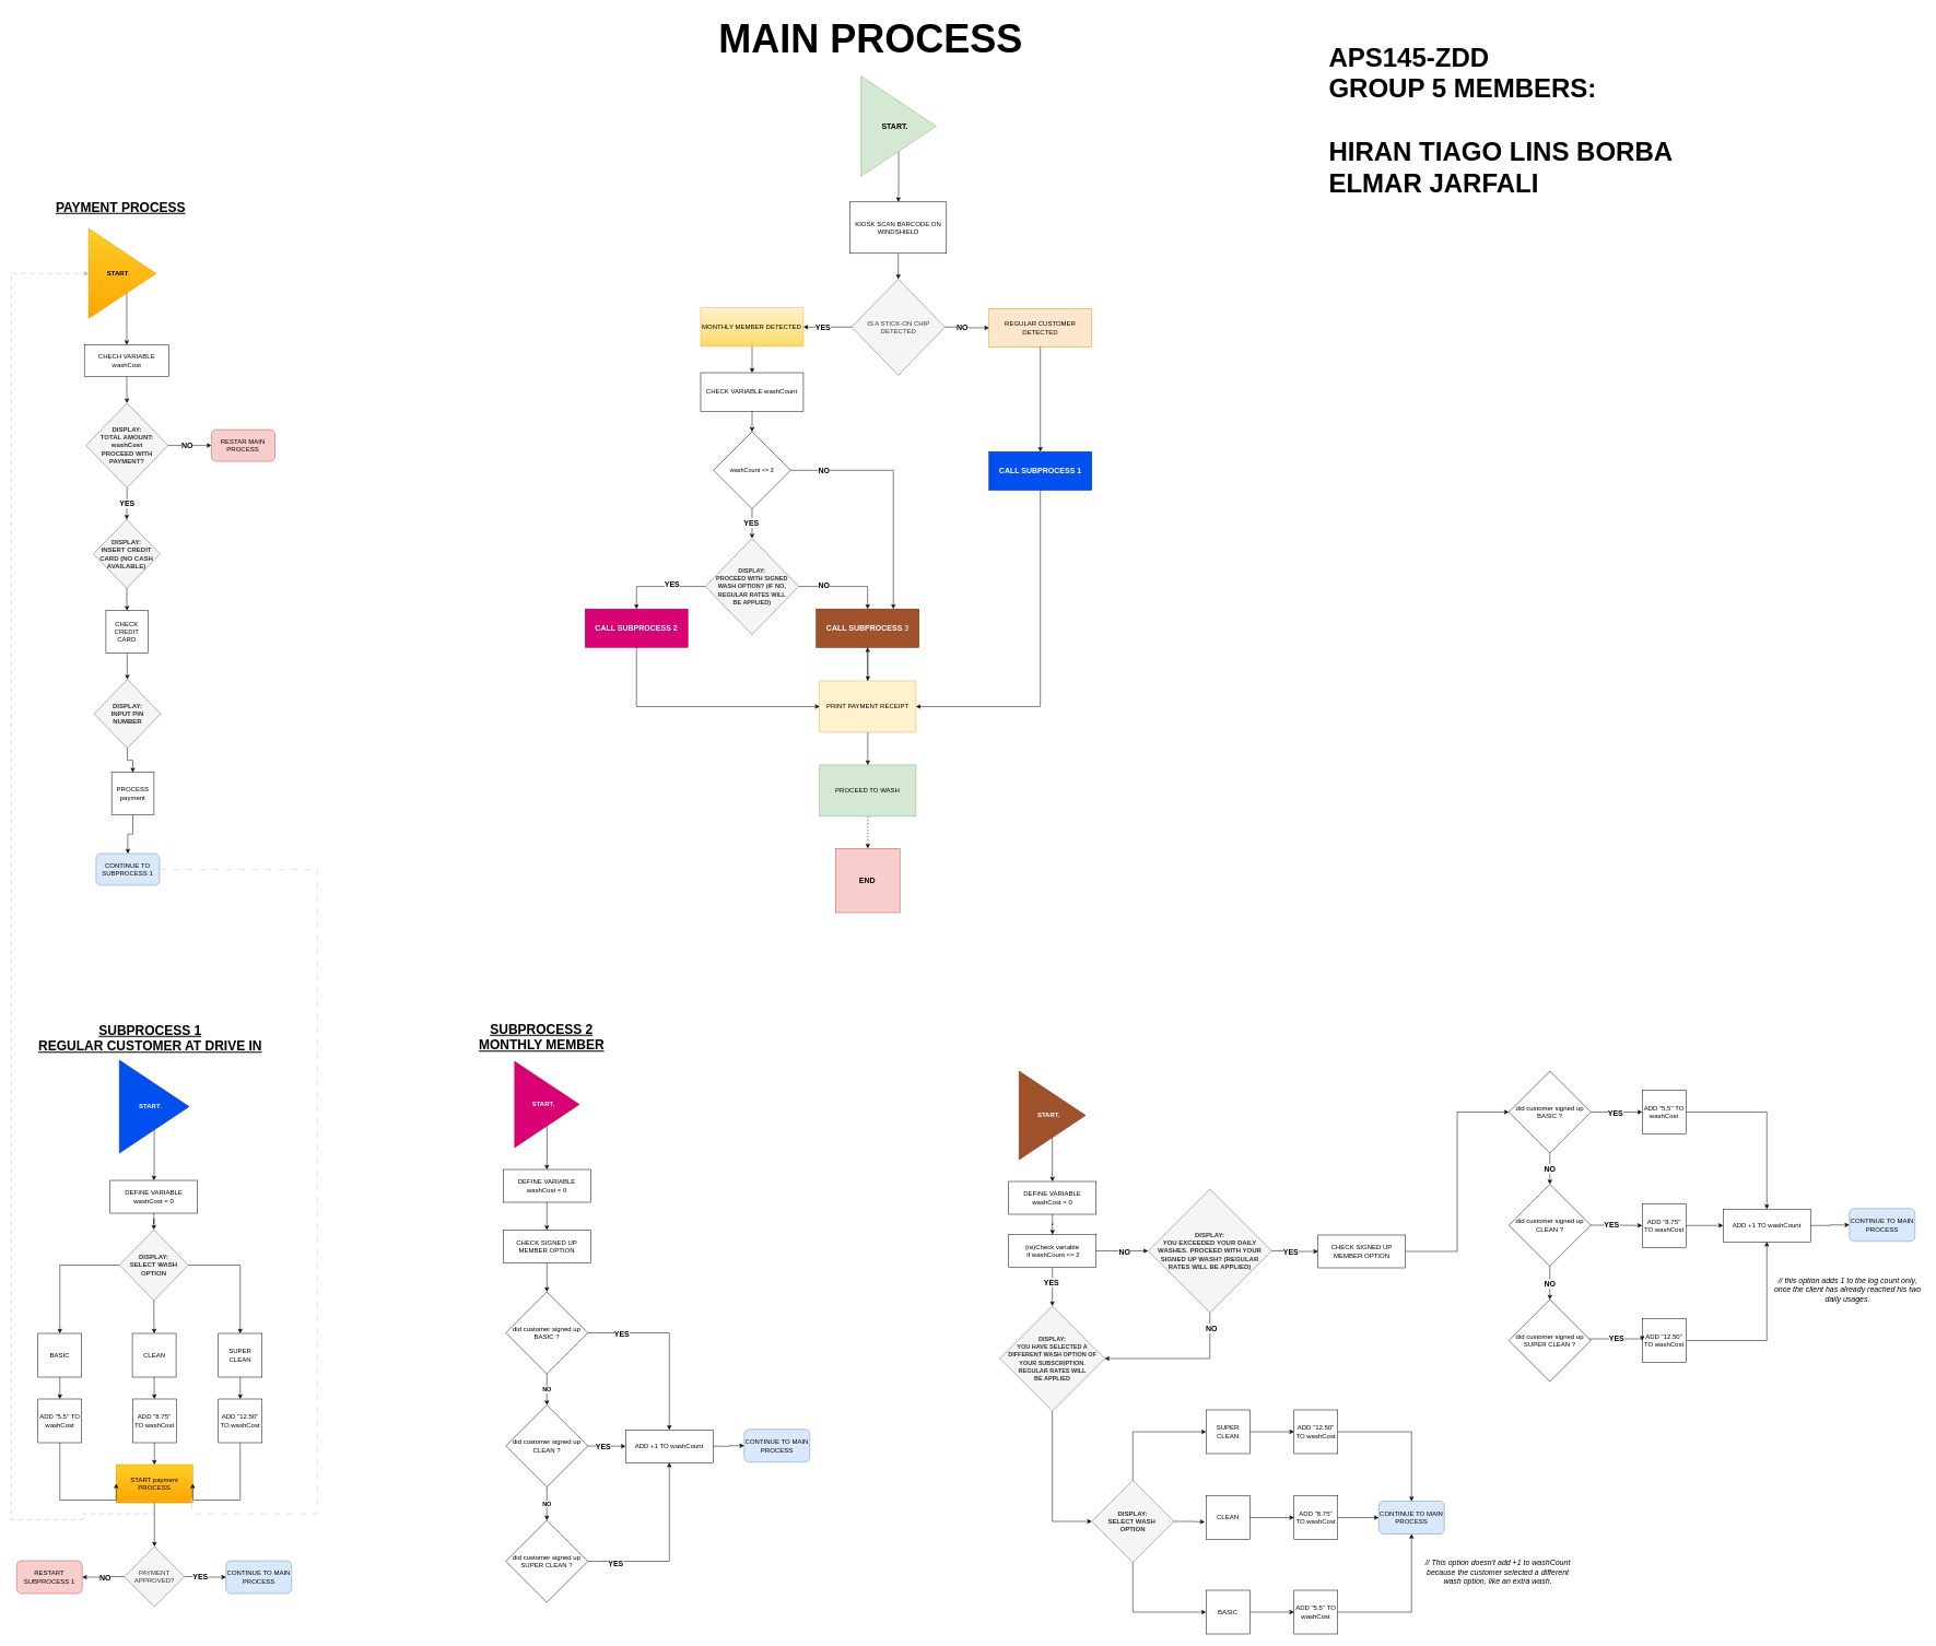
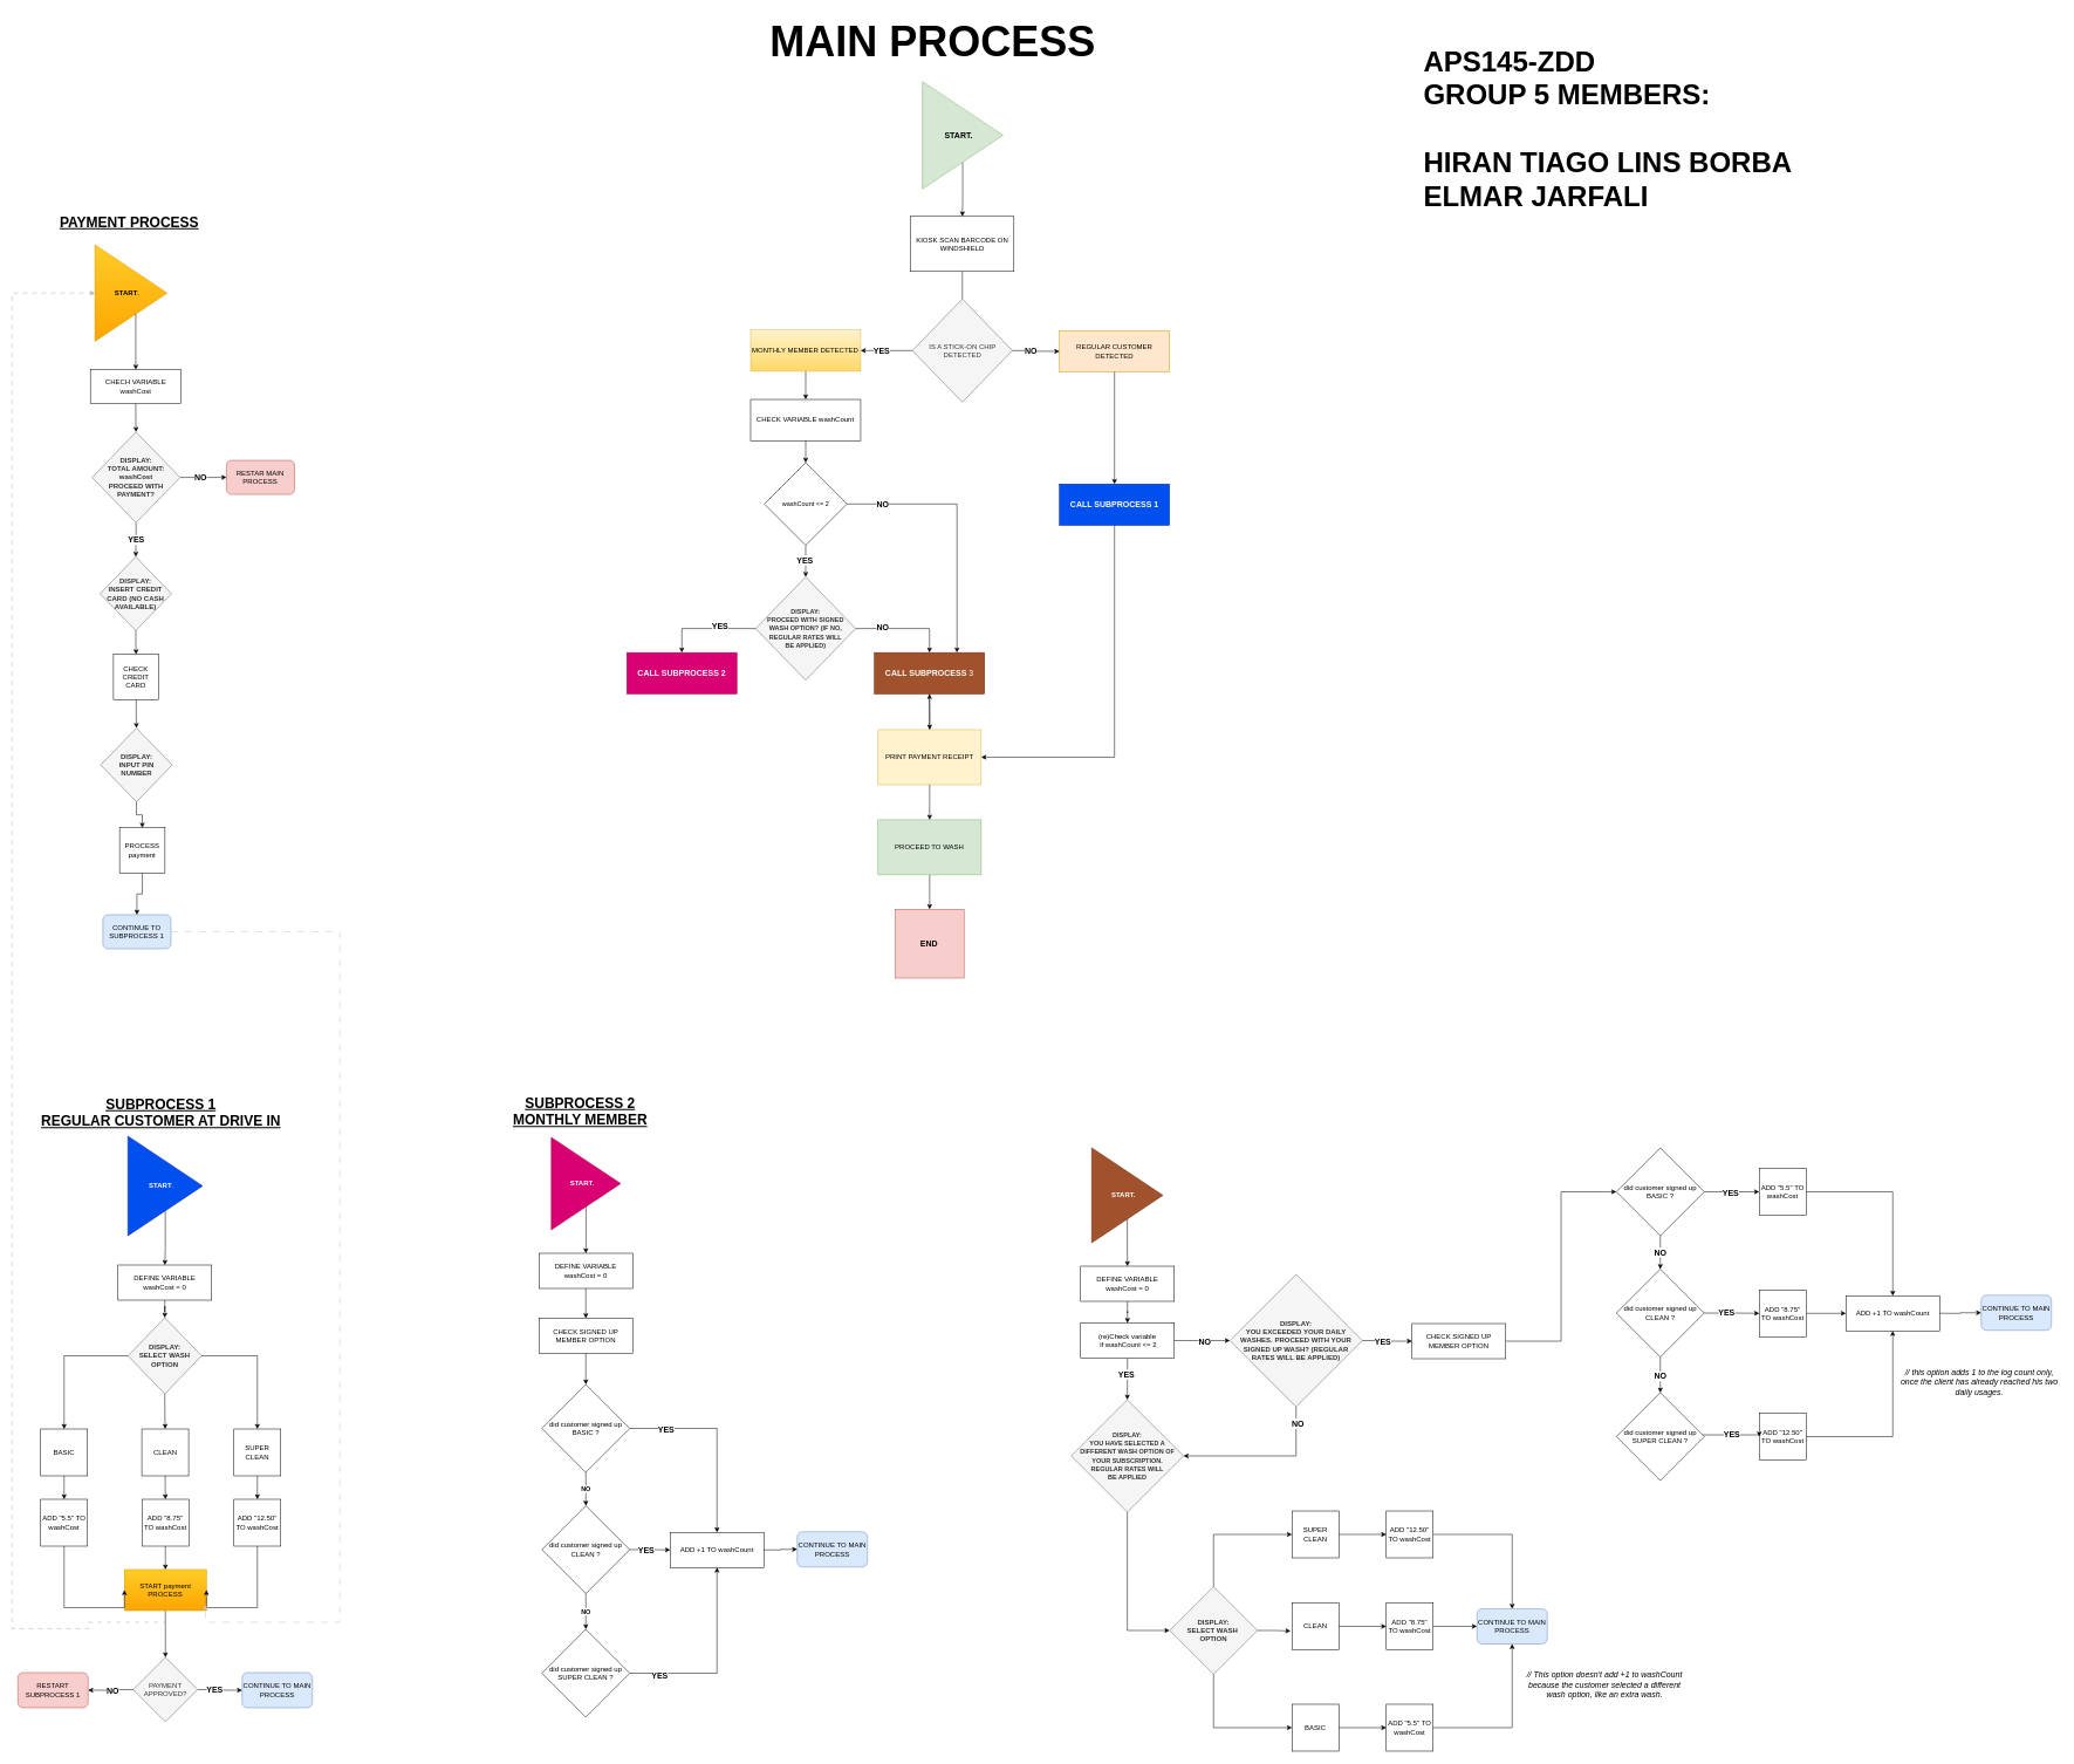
- <mxCell id="61" style="edgeStyle=orthogonalEdgeStyle;rounded=0;orthogonalLoop=1;jettySize=auto;html=1;entryX=0.5;entryY=0;entryDx=0;entryDy=0;" parent="55" source="59" target="60" edge="1"><mxGeometry relative="1" as="geometry" /></mxCell>
+ <mxCell id="61" style="edgeStyle=orthogonalEdgeStyle;rounded=0;orthogonalLoop=1;jettySize=auto;html=1;entryX=0.5;entryY=0;entryDx=0;entryDy=0;endArrow=none;" parent="55" source="59" target="60" edge="1"><mxGeometry relative="1" as="geometry" /></mxCell>
- <mxCell id="82" style="edgeStyle=orthogonalEdgeStyle;rounded=0;orthogonalLoop=1;jettySize=auto;html=1;entryX=0;entryY=0.5;entryDx=0;entryDy=0;" parent="55" source="76" target="80" edge="1"><mxGeometry relative="1" as="geometry"><Array as="points"><mxPoint x="93.979" y="1222.907" /></Array></mxGeometry></mxCell>
- <mxCell id="58" style="edgeStyle=orthogonalEdgeStyle;rounded=0;orthogonalLoop=1;jettySize=auto;html=1;entryX=0.5;entryY=0;entryDx=0;entryDy=0;dashed=1;" parent="55" source="84" target="57" edge="1"><mxGeometry relative="1" as="geometry" /></mxCell>
+ <mxCell id="58" style="edgeStyle=orthogonalEdgeStyle;rounded=0;orthogonalLoop=1;jettySize=auto;html=1;entryX=0.5;entryY=0;entryDx=0;entryDy=0;" parent="55" source="84" target="57" edge="1"><mxGeometry relative="1" as="geometry" /></mxCell>
